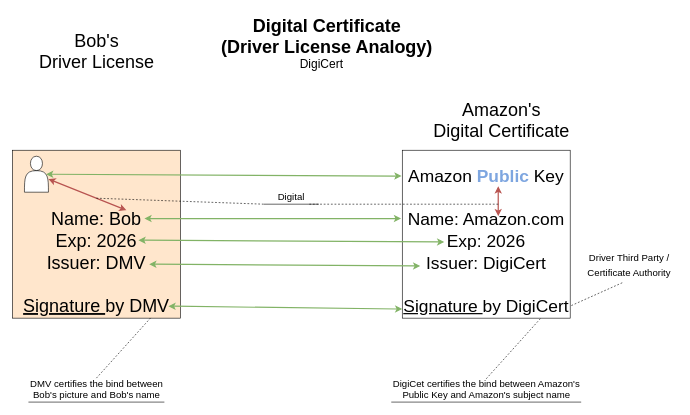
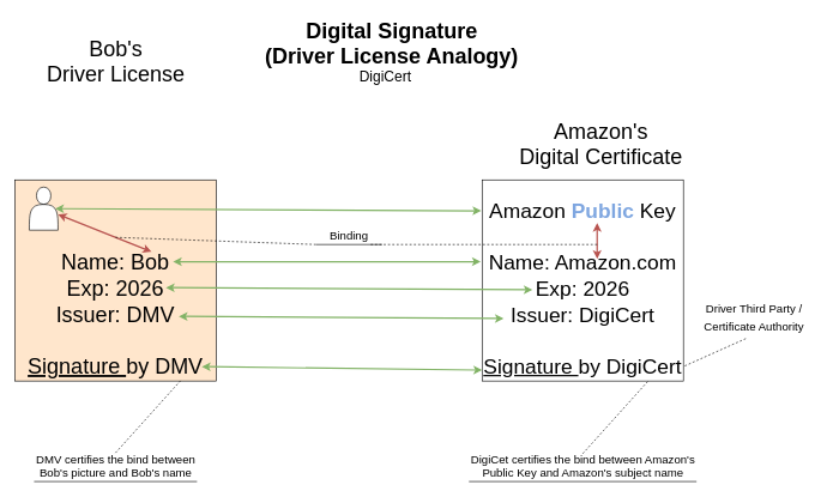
- <mxCell id="2" value="Digital Certificate&lt;br style=&quot;font-size: 30px;&quot;&gt;(Driver License Analogy)" style="text;html=1;align=center;verticalAlign=middle;resizable=0;points=[];autosize=1;fontSize=30;fontStyle=1" vertex="1" parent="1"><mxGeometry x="359" y="20" width="370" height="80" as="geometry" /></mxCell>
+ <mxCell id="2" value="Digital Signature&lt;br style=&quot;font-size: 30px;&quot;&gt;(Driver License Analogy)" style="text;html=1;align=center;verticalAlign=middle;resizable=0;points=[];autosize=1;fontSize=30;fontStyle=1" vertex="1" parent="1"><mxGeometry x="359" y="20" width="370" height="80" as="geometry" /></mxCell>
- <mxCell id="22" value="Digital" style="whiteSpace=wrap;html=1;shape=partialRectangle;top=0;left=0;bottom=1;right=0;points=[[0,1],[1,1]];strokeColor=#000000;fillColor=none;align=center;verticalAlign=bottom;routingCenterY=0.5;snapToPoint=1;container=1;recursiveResize=0;autosize=1;treeFolding=1;treeMoving=1;fontSize=16;" vertex="1" parent="1"><mxGeometry x="440" y="320" width="90" height="20" as="geometry" /></mxCell>
+ <mxCell id="22" value="Binding" style="whiteSpace=wrap;html=1;shape=partialRectangle;top=0;left=0;bottom=1;right=0;points=[[0,1],[1,1]];strokeColor=#000000;fillColor=none;align=center;verticalAlign=bottom;routingCenterY=0.5;snapToPoint=1;container=1;recursiveResize=0;autosize=1;treeFolding=1;treeMoving=1;fontSize=16;" vertex="1" parent="1"><mxGeometry x="440" y="320" width="90" height="20" as="geometry" /></mxCell>
